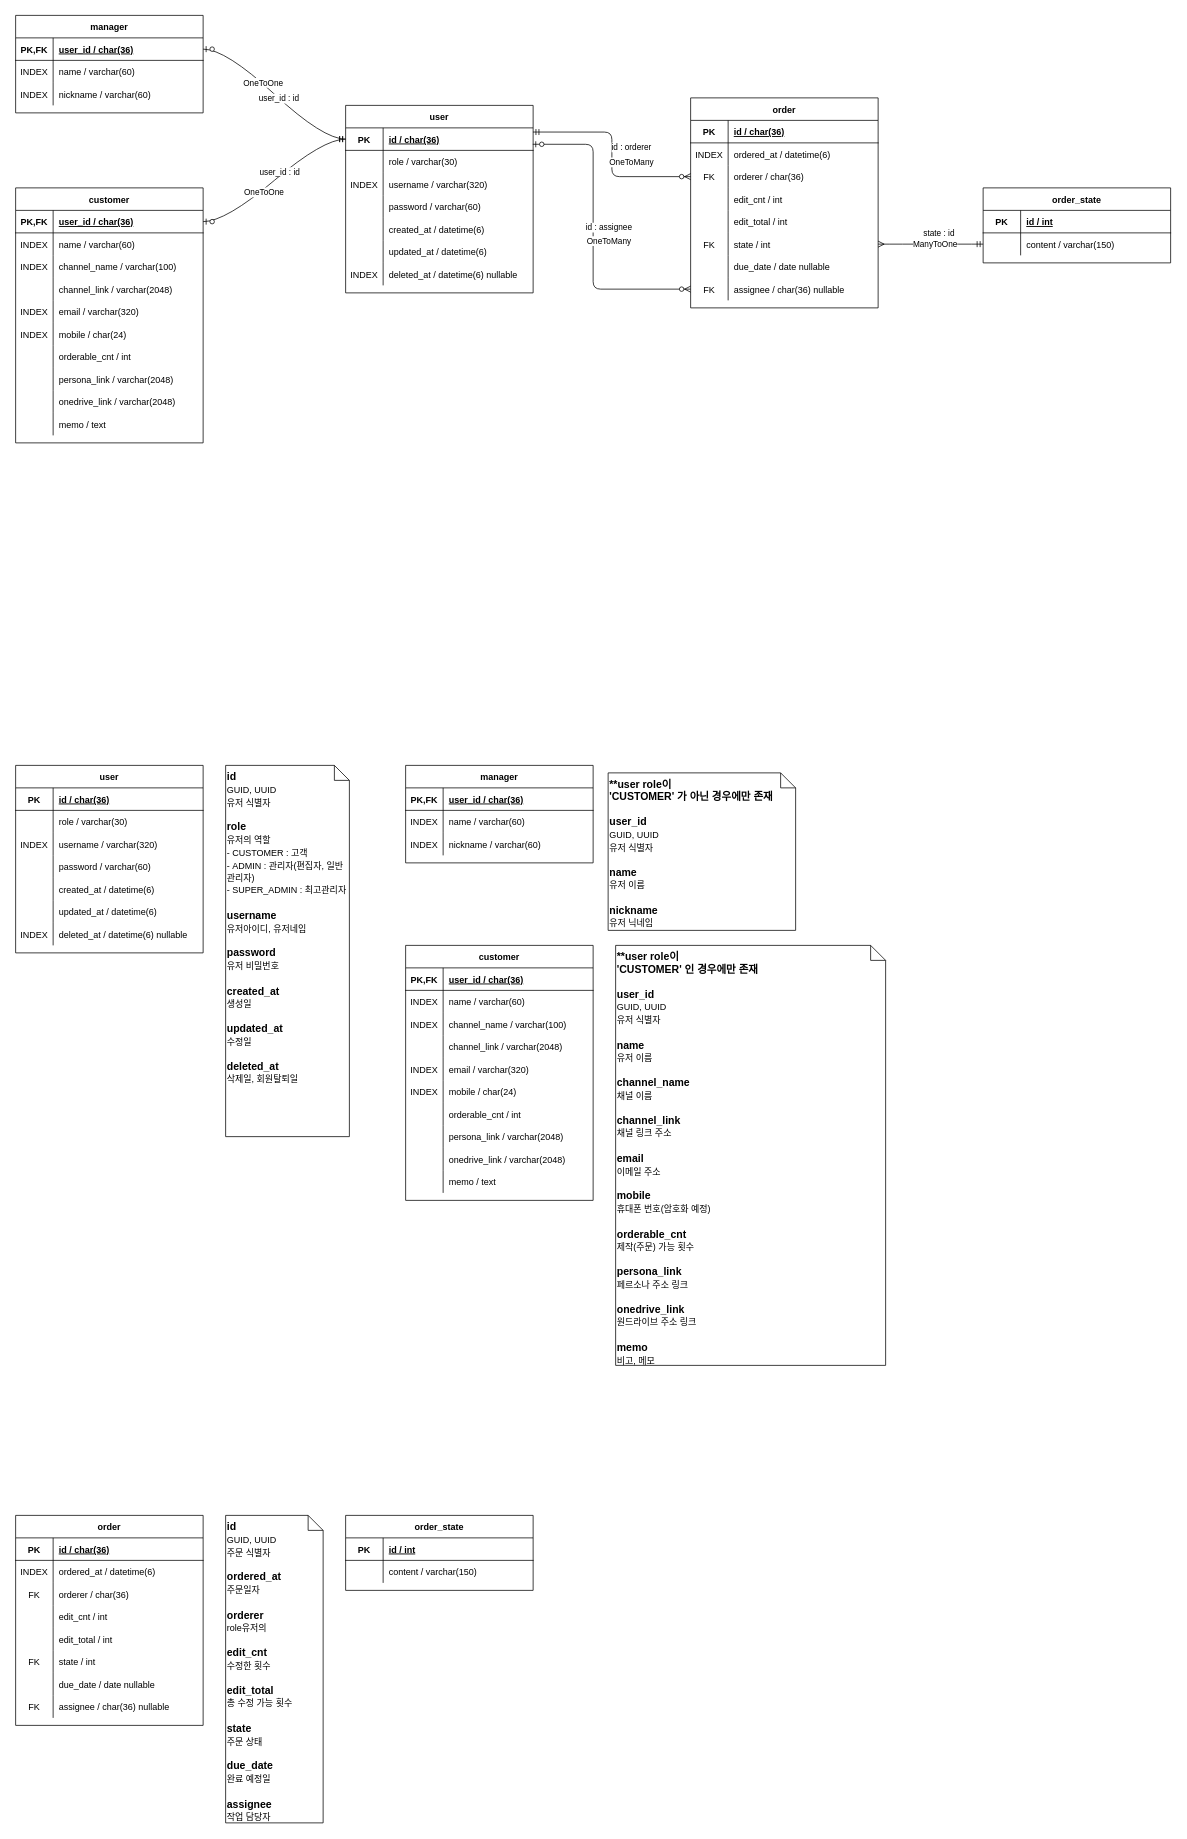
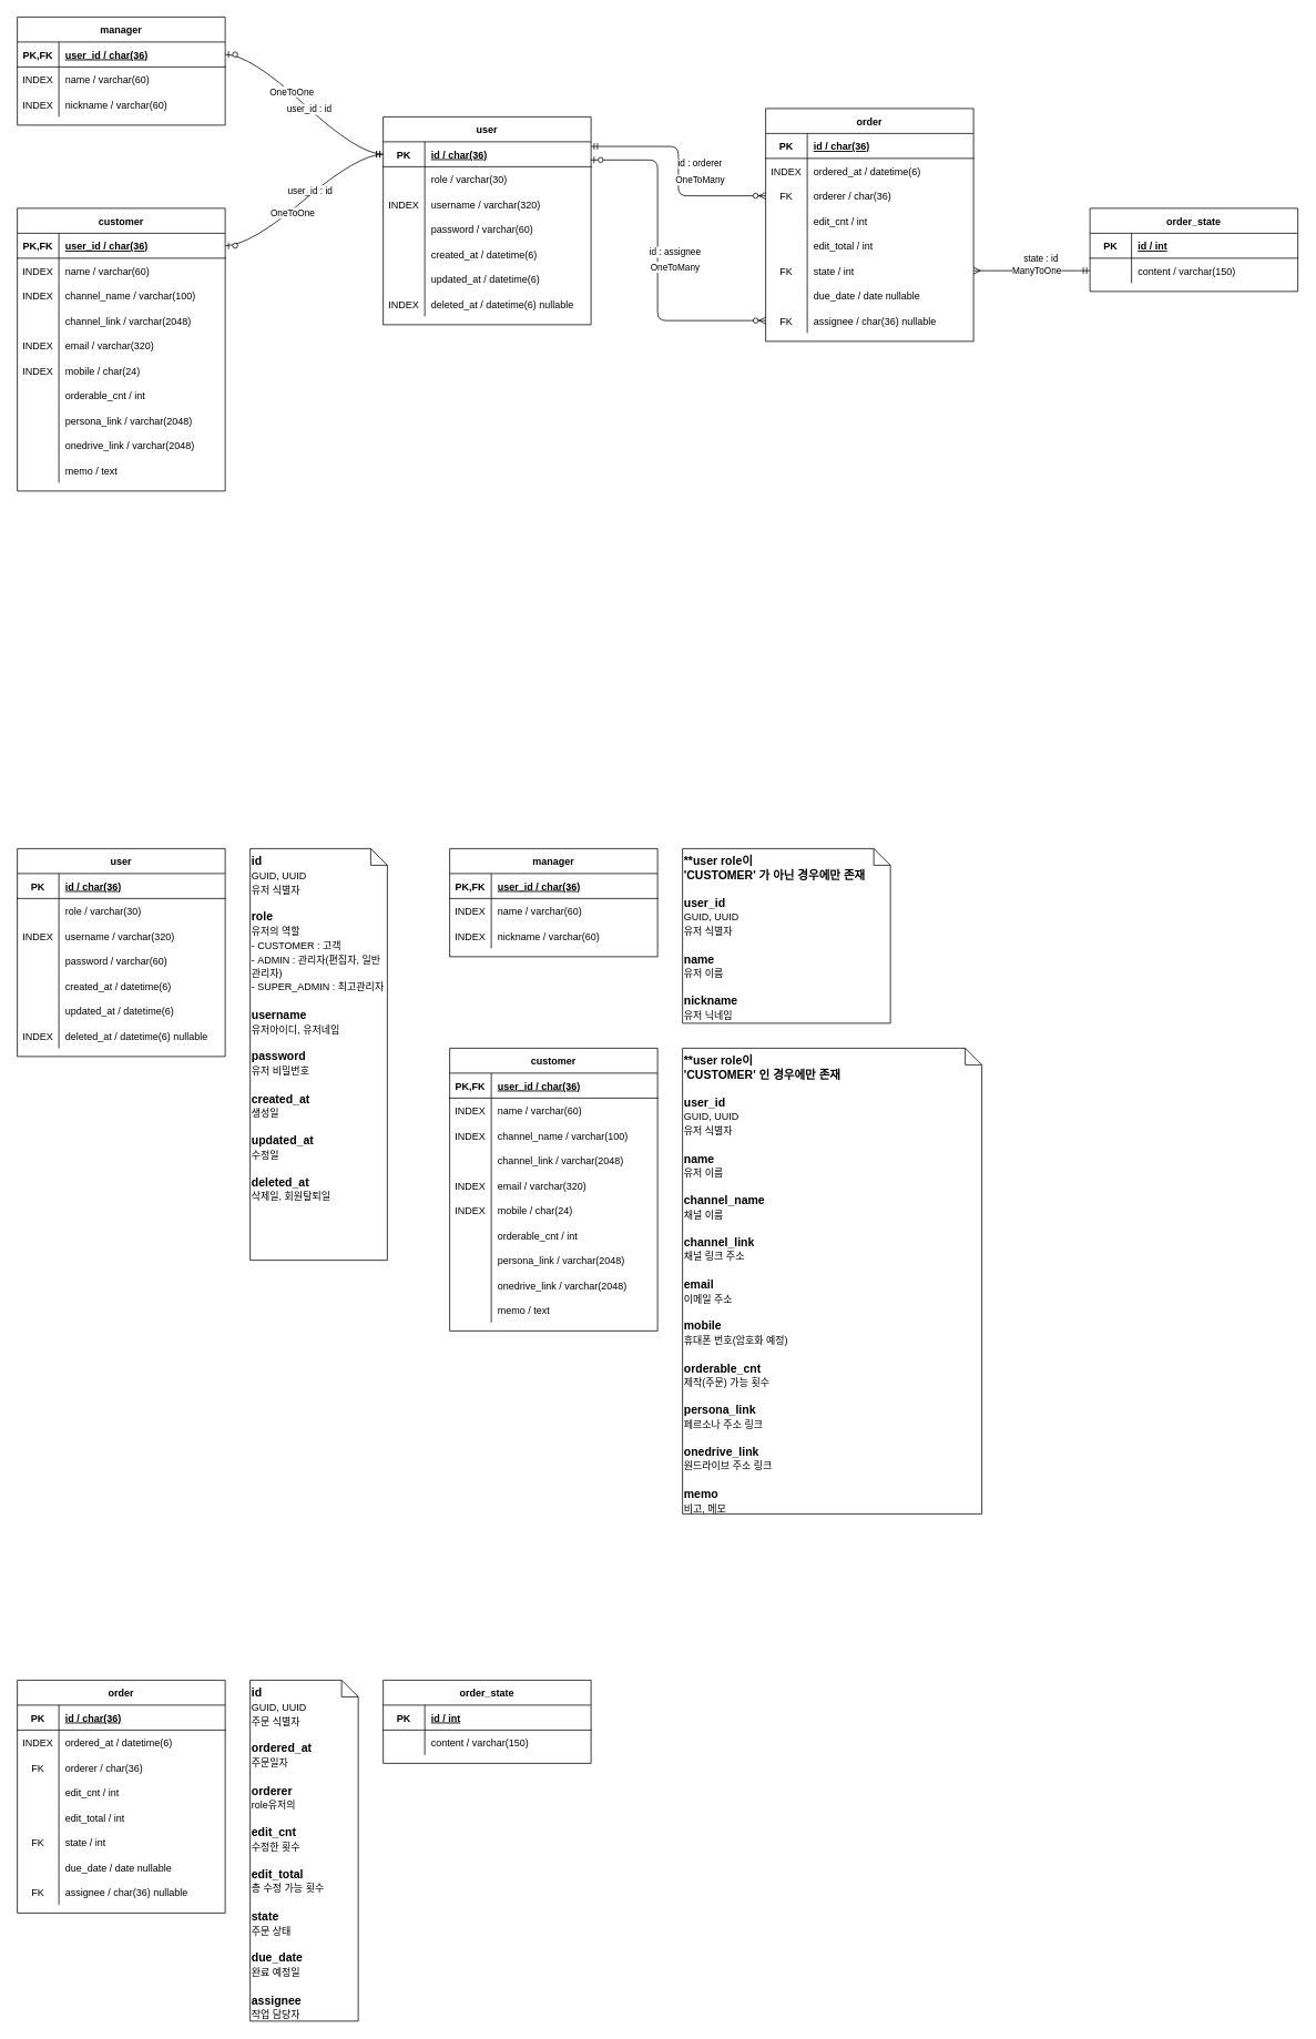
- <mxCell id="145" value="**user role이 &lt;br&gt;'CUSTOMER' 가 아닌 경우에만 존재&lt;br&gt;&lt;br&gt;user_id&lt;font style=&quot;font-size: 12px ; font-weight: normal&quot;&gt;&lt;br&gt;GUID, UUID&lt;br&gt;유저 식별자&lt;/font&gt;&lt;br&gt;&lt;br&gt;name&lt;br&gt;&lt;font style=&quot;font-size: 12px ; font-weight: normal&quot;&gt;유저 이름&lt;/font&gt;&lt;br&gt;&lt;br&gt;nickname&lt;br&gt;&lt;font style=&quot;font-size: 12px ; font-weight: normal&quot;&gt;유저 닉네임&lt;/font&gt;" style="shape=note;size=20;whiteSpace=wrap;html=1;align=left;verticalAlign=top;fontStyle=1;fontSize=14;" parent="1" vertex="1"><mxGeometry x="810" y="1030" width="250" height="210" as="geometry" /></mxCell>
+ <mxCell id="145" value="**user role이 &lt;br&gt;'CUSTOMER' 가 아닌 경우에만 존재&lt;br&gt;&lt;br&gt;user_id&lt;font style=&quot;font-size: 12px ; font-weight: normal&quot;&gt;&lt;br&gt;GUID, UUID&lt;br&gt;유저 식별자&lt;/font&gt;&lt;br&gt;&lt;br&gt;name&lt;br&gt;&lt;font style=&quot;font-size: 12px ; font-weight: normal&quot;&gt;유저 이름&lt;/font&gt;&lt;br&gt;&lt;br&gt;nickname&lt;br&gt;&lt;font style=&quot;font-size: 12px ; font-weight: normal&quot;&gt;유저 닉네임&lt;/font&gt;" style="shape=note;size=20;whiteSpace=wrap;html=1;align=left;verticalAlign=top;fontStyle=1;fontSize=14;" parent="1" vertex="1"><mxGeometry x="820" y="1020" width="250" height="210" as="geometry" /></mxCell>
